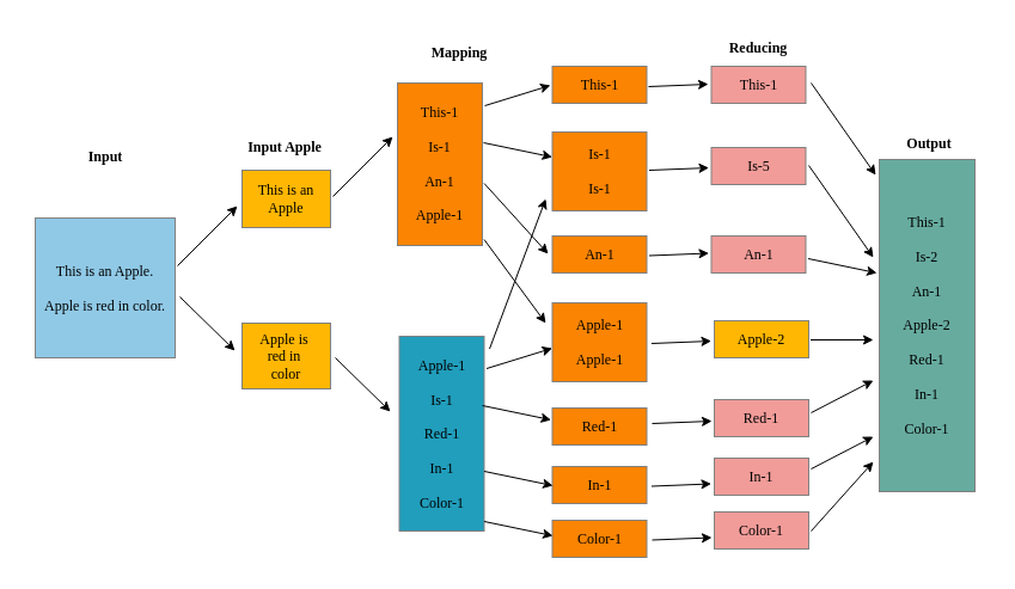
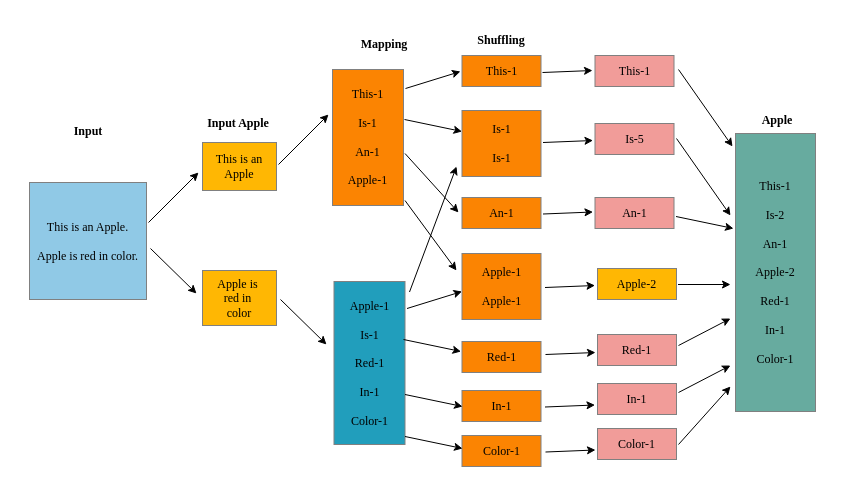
+ <mxCell id="16" value="&lt;font face=&quot;Verdana&quot;&gt;&lt;b&gt;Shuffling&lt;/b&gt;&lt;/font&gt;" style="text;html=1;align=center;verticalAlign=middle;whiteSpace=wrap;rounded=0;" vertex="1" parent="1"><mxGeometry x="457" y="25" width="88" height="30" as="geometry" /></mxCell>
- <mxCell id="32" value="&lt;font face=&quot;Verdana&quot;&gt;&lt;b&gt;Reducing&lt;/b&gt;&lt;/font&gt;" style="text;html=1;align=center;verticalAlign=middle;whiteSpace=wrap;rounded=0;" vertex="1" parent="1"><mxGeometry x="590" y="25" width="88" height="30" as="geometry" /></mxCell>
- <mxCell id="48" value="&lt;font face=&quot;Verdana&quot;&gt;&lt;b&gt;Output&lt;/b&gt;&lt;/font&gt;" style="text;html=1;align=center;verticalAlign=middle;whiteSpace=wrap;rounded=0;" vertex="1" parent="1"><mxGeometry x="733" y="105" width="88" height="30" as="geometry" /></mxCell>
+ <mxCell id="48" value="&lt;font face=&quot;Verdana&quot;&gt;&lt;b&gt;Apple&lt;/b&gt;&lt;/font&gt;" style="text;html=1;align=center;verticalAlign=middle;whiteSpace=wrap;rounded=0;" vertex="1" parent="1"><mxGeometry x="733" y="105" width="88" height="30" as="geometry" /></mxCell>
